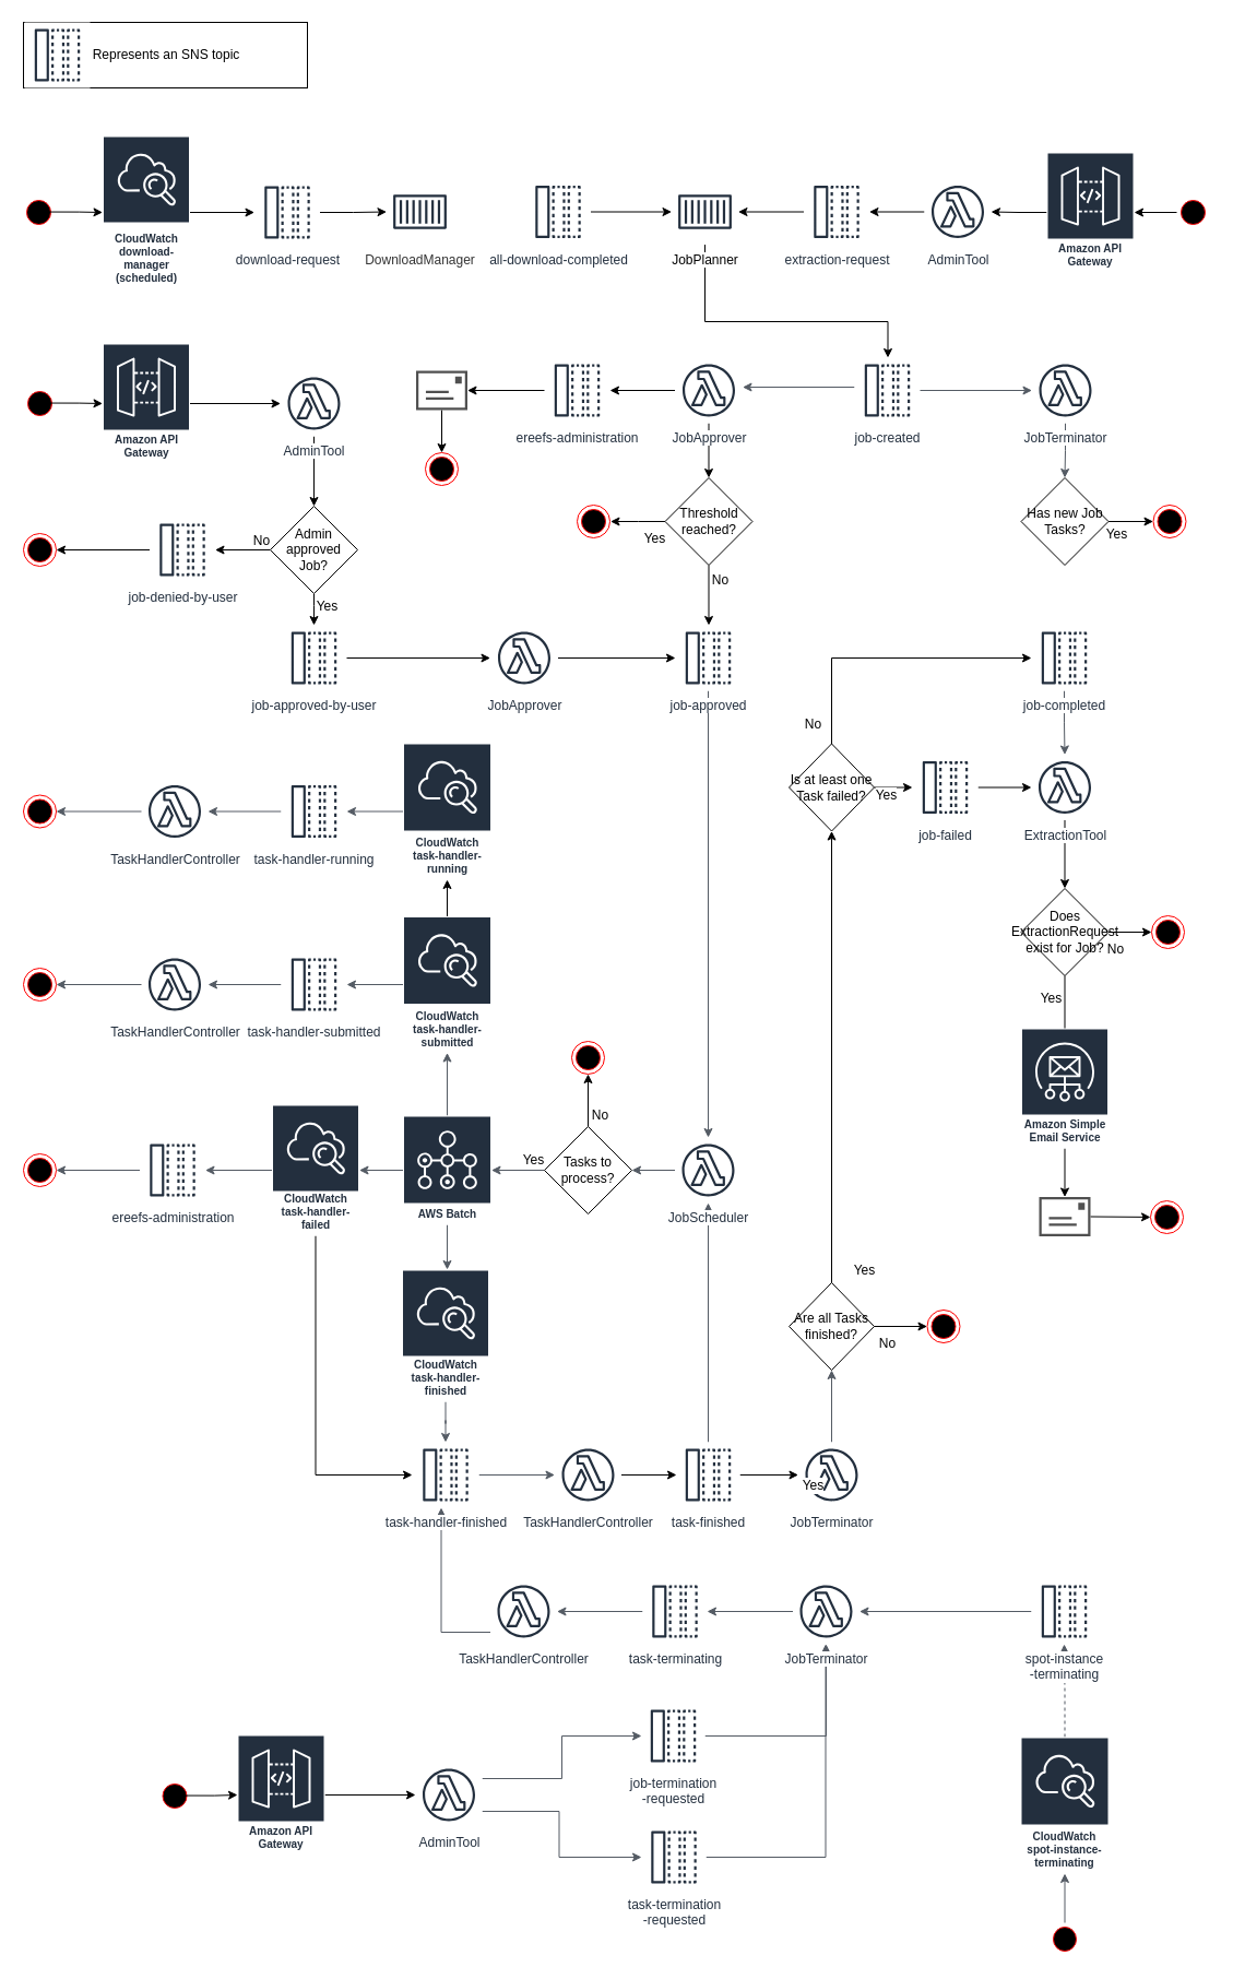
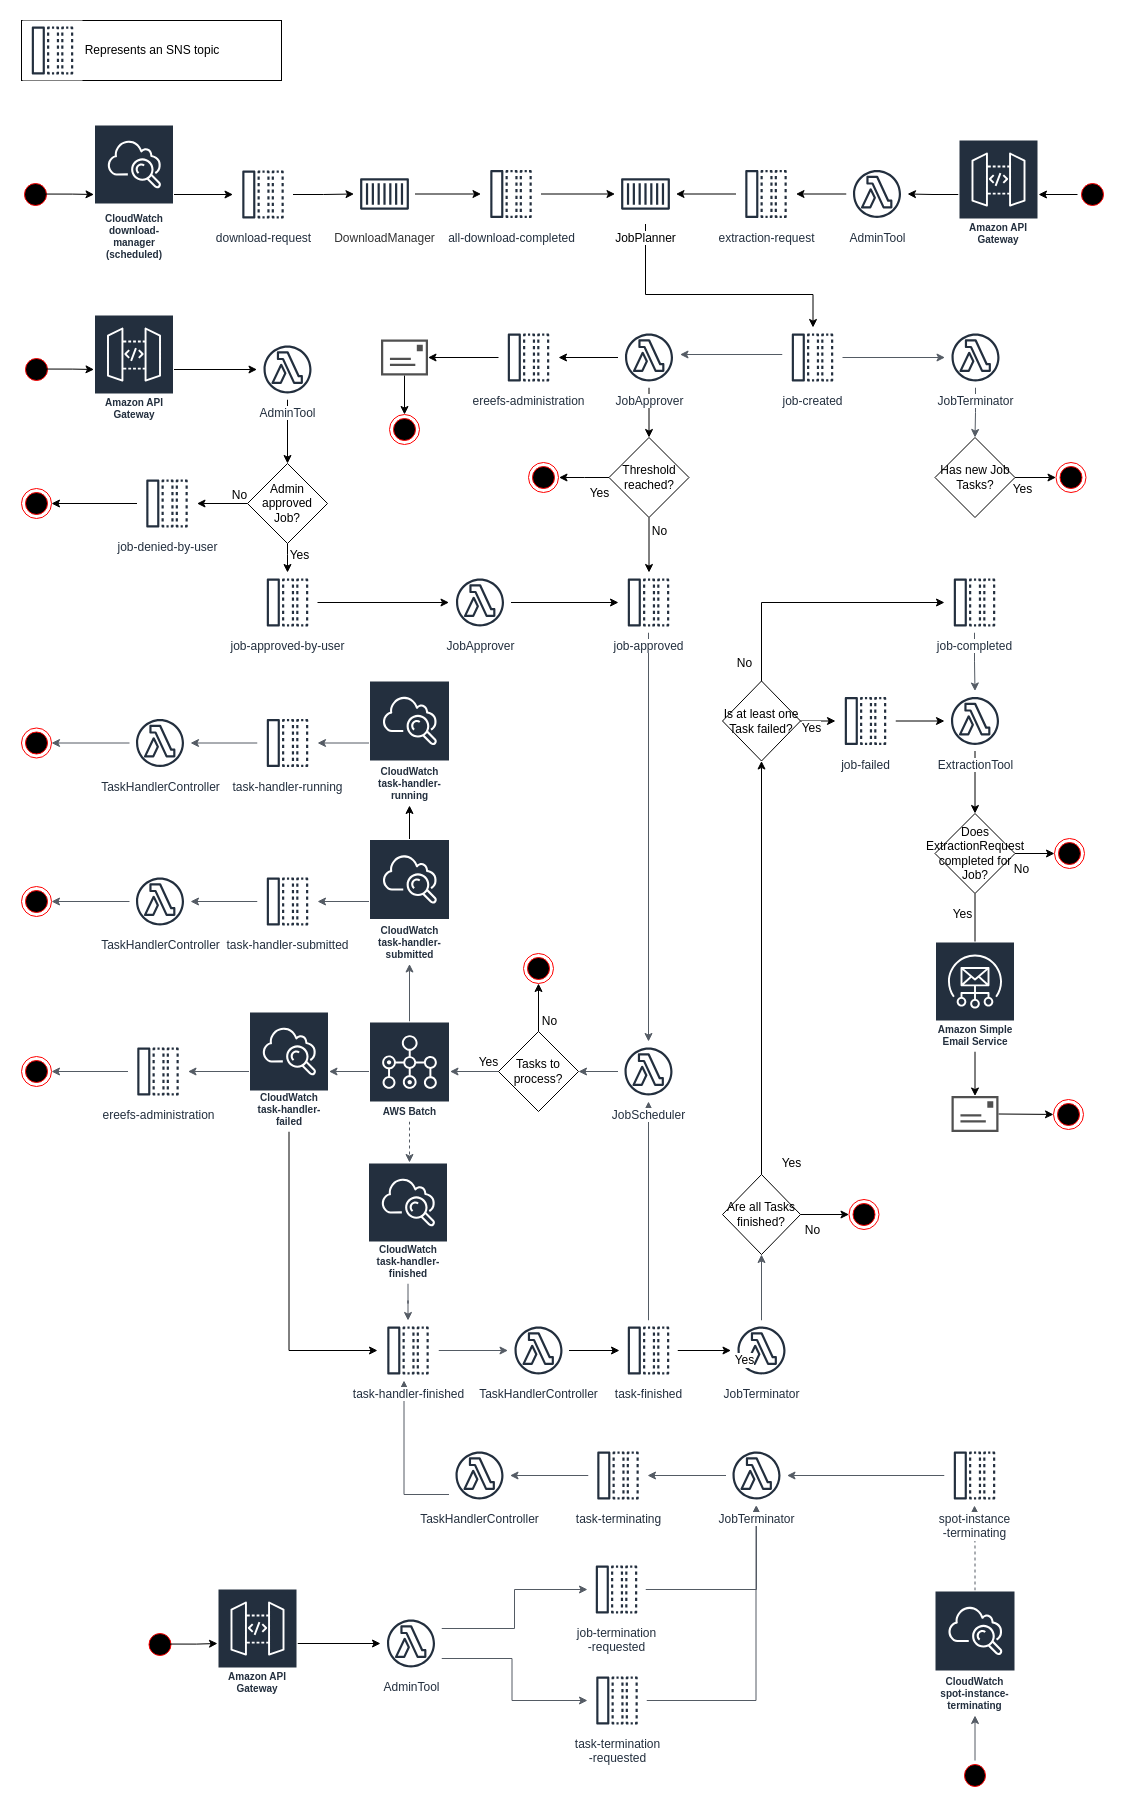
+ <mxCell id="32" value="" style="edgeStyle=orthogonalEdgeStyle;rounded=0;orthogonalLoop=1;jettySize=auto;html=1;exitX=1;exitY=0.5;exitDx=0;exitDy=0;" parent="1" source="30" target="27" edge="1"><mxGeometry relative="1" as="geometry"><mxPoint x="365.5" y="203.5" as="sourcePoint" /><mxPoint x="425.5" y="203.5" as="targetPoint" /></mxGeometry></mxCell>
- <mxCell id="125" value="Does ExtractionRequest exist for Job?" style="rhombus;whiteSpace=wrap;html=1;" parent="1" vertex="1"><mxGeometry x="934.5" y="813" width="80" height="80" as="geometry" /></mxCell>
+ <mxCell id="125" value="Does ExtractionRequest completed for Job?" style="rhombus;whiteSpace=wrap;html=1;" parent="1" vertex="1"><mxGeometry x="934.5" y="813" width="80" height="80" as="geometry" /></mxCell>
- <mxCell id="45" value="" style="edgeStyle=orthogonalEdgeStyle;rounded=0;orthogonalLoop=1;jettySize=auto;html=1;startArrow=none;startFill=0;strokeColor=#545B64;fontSize=8;" parent="1" source="47" target="55" edge="1"><mxGeometry relative="1" as="geometry"><mxPoint x="409" y="1201" as="targetPoint" /><Array as="points"><mxPoint x="408.5" y="1243" /></Array></mxGeometry></mxCell>
+ <mxCell id="45" value="" style="edgeStyle=orthogonalEdgeStyle;rounded=0;orthogonalLoop=1;jettySize=auto;html=1;startArrow=none;startFill=0;strokeColor=#545B64;fontSize=8;dashed=1;" parent="1" source="47" target="55" edge="1"><mxGeometry relative="1" as="geometry"><mxPoint x="409" y="1201" as="targetPoint" /><Array as="points"><mxPoint x="408.5" y="1243" /></Array></mxGeometry></mxCell>
